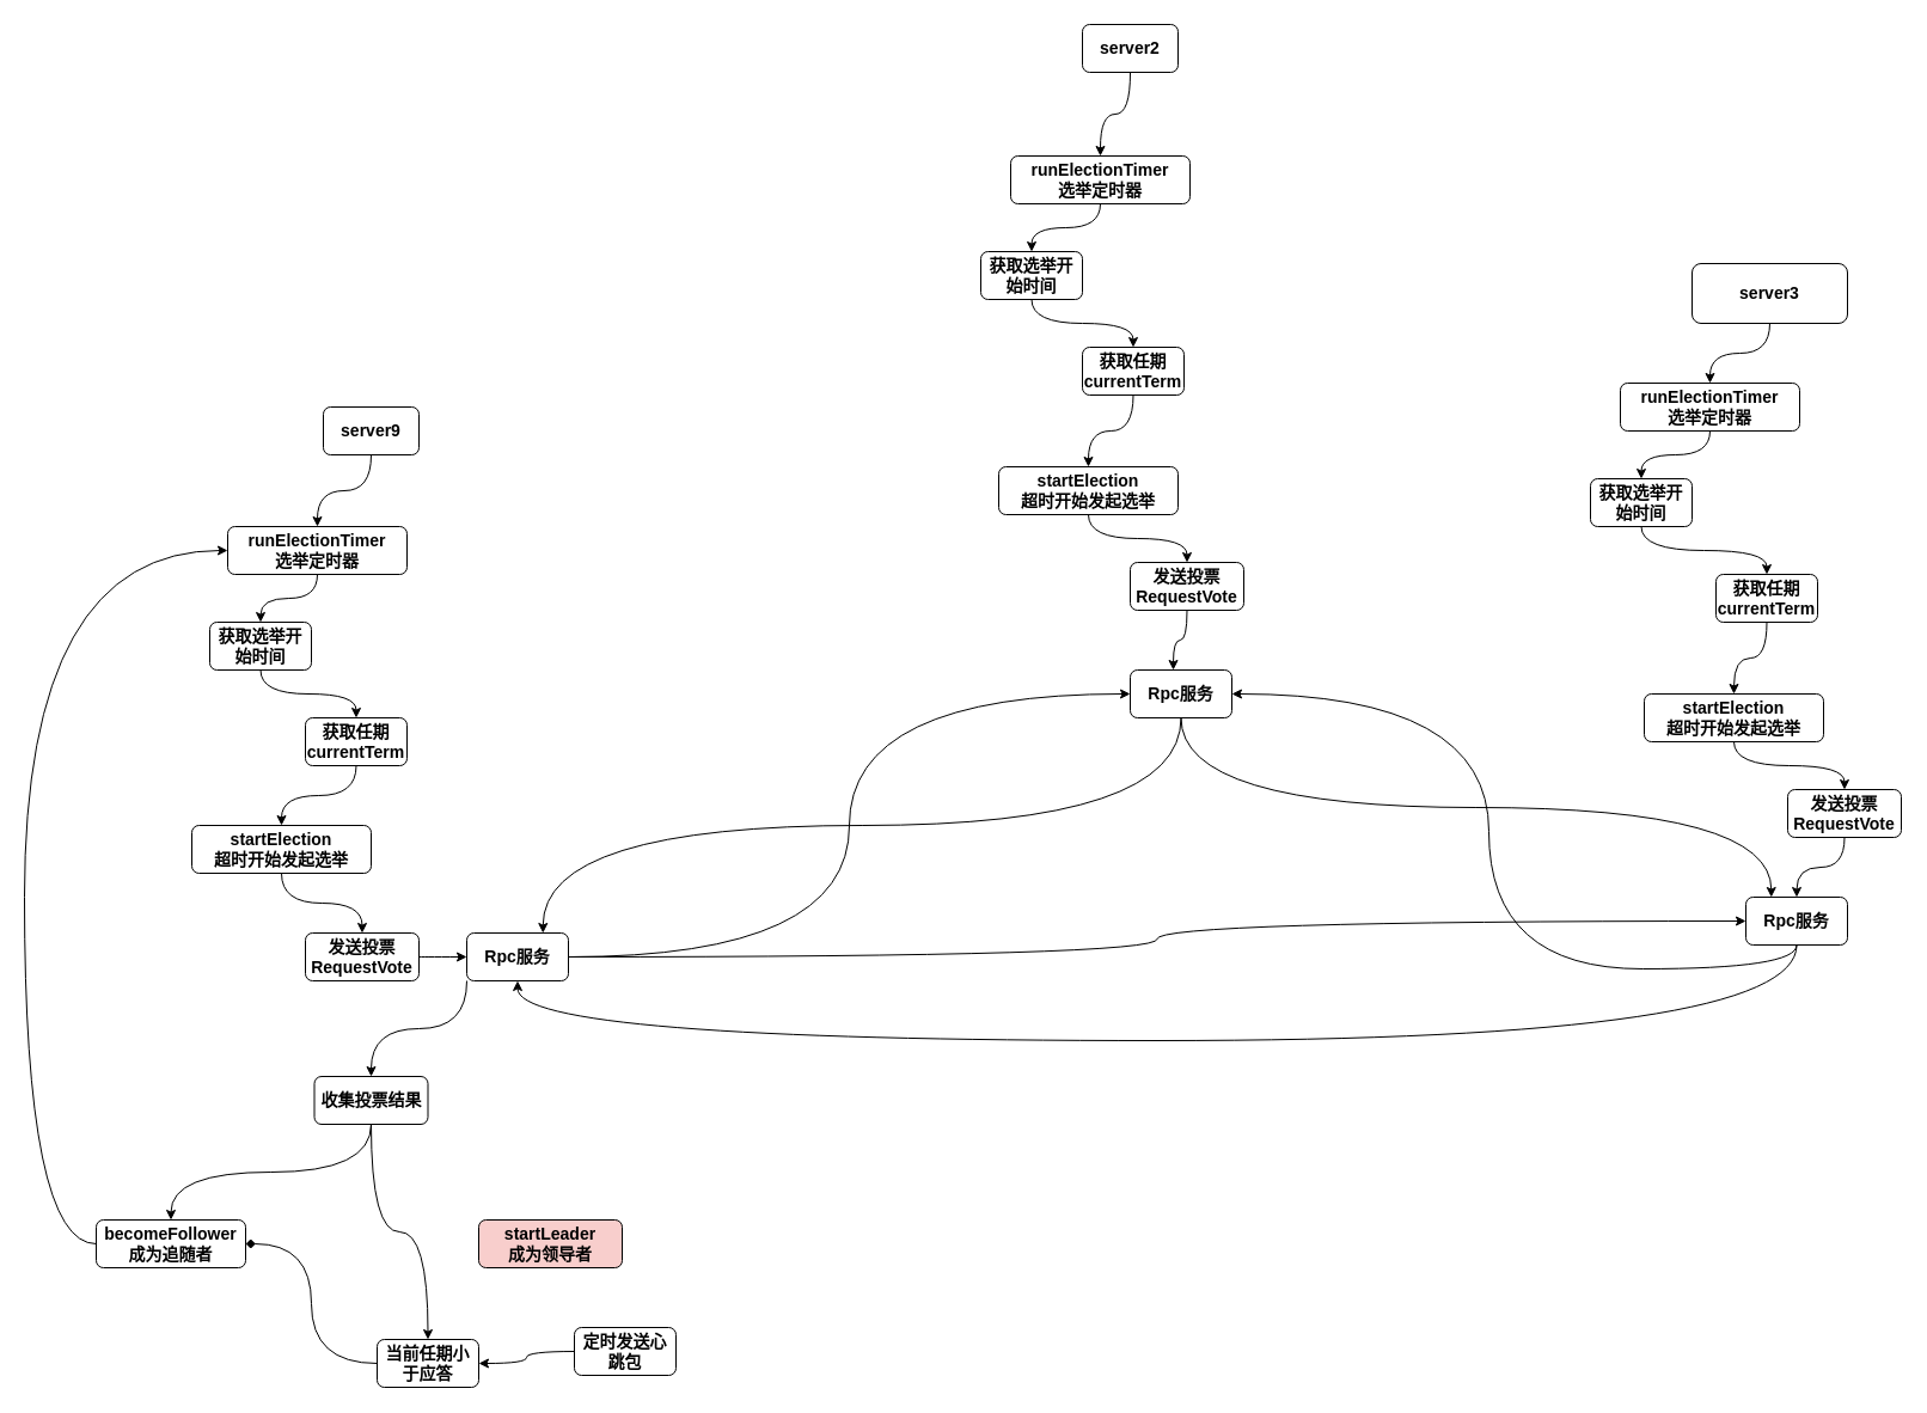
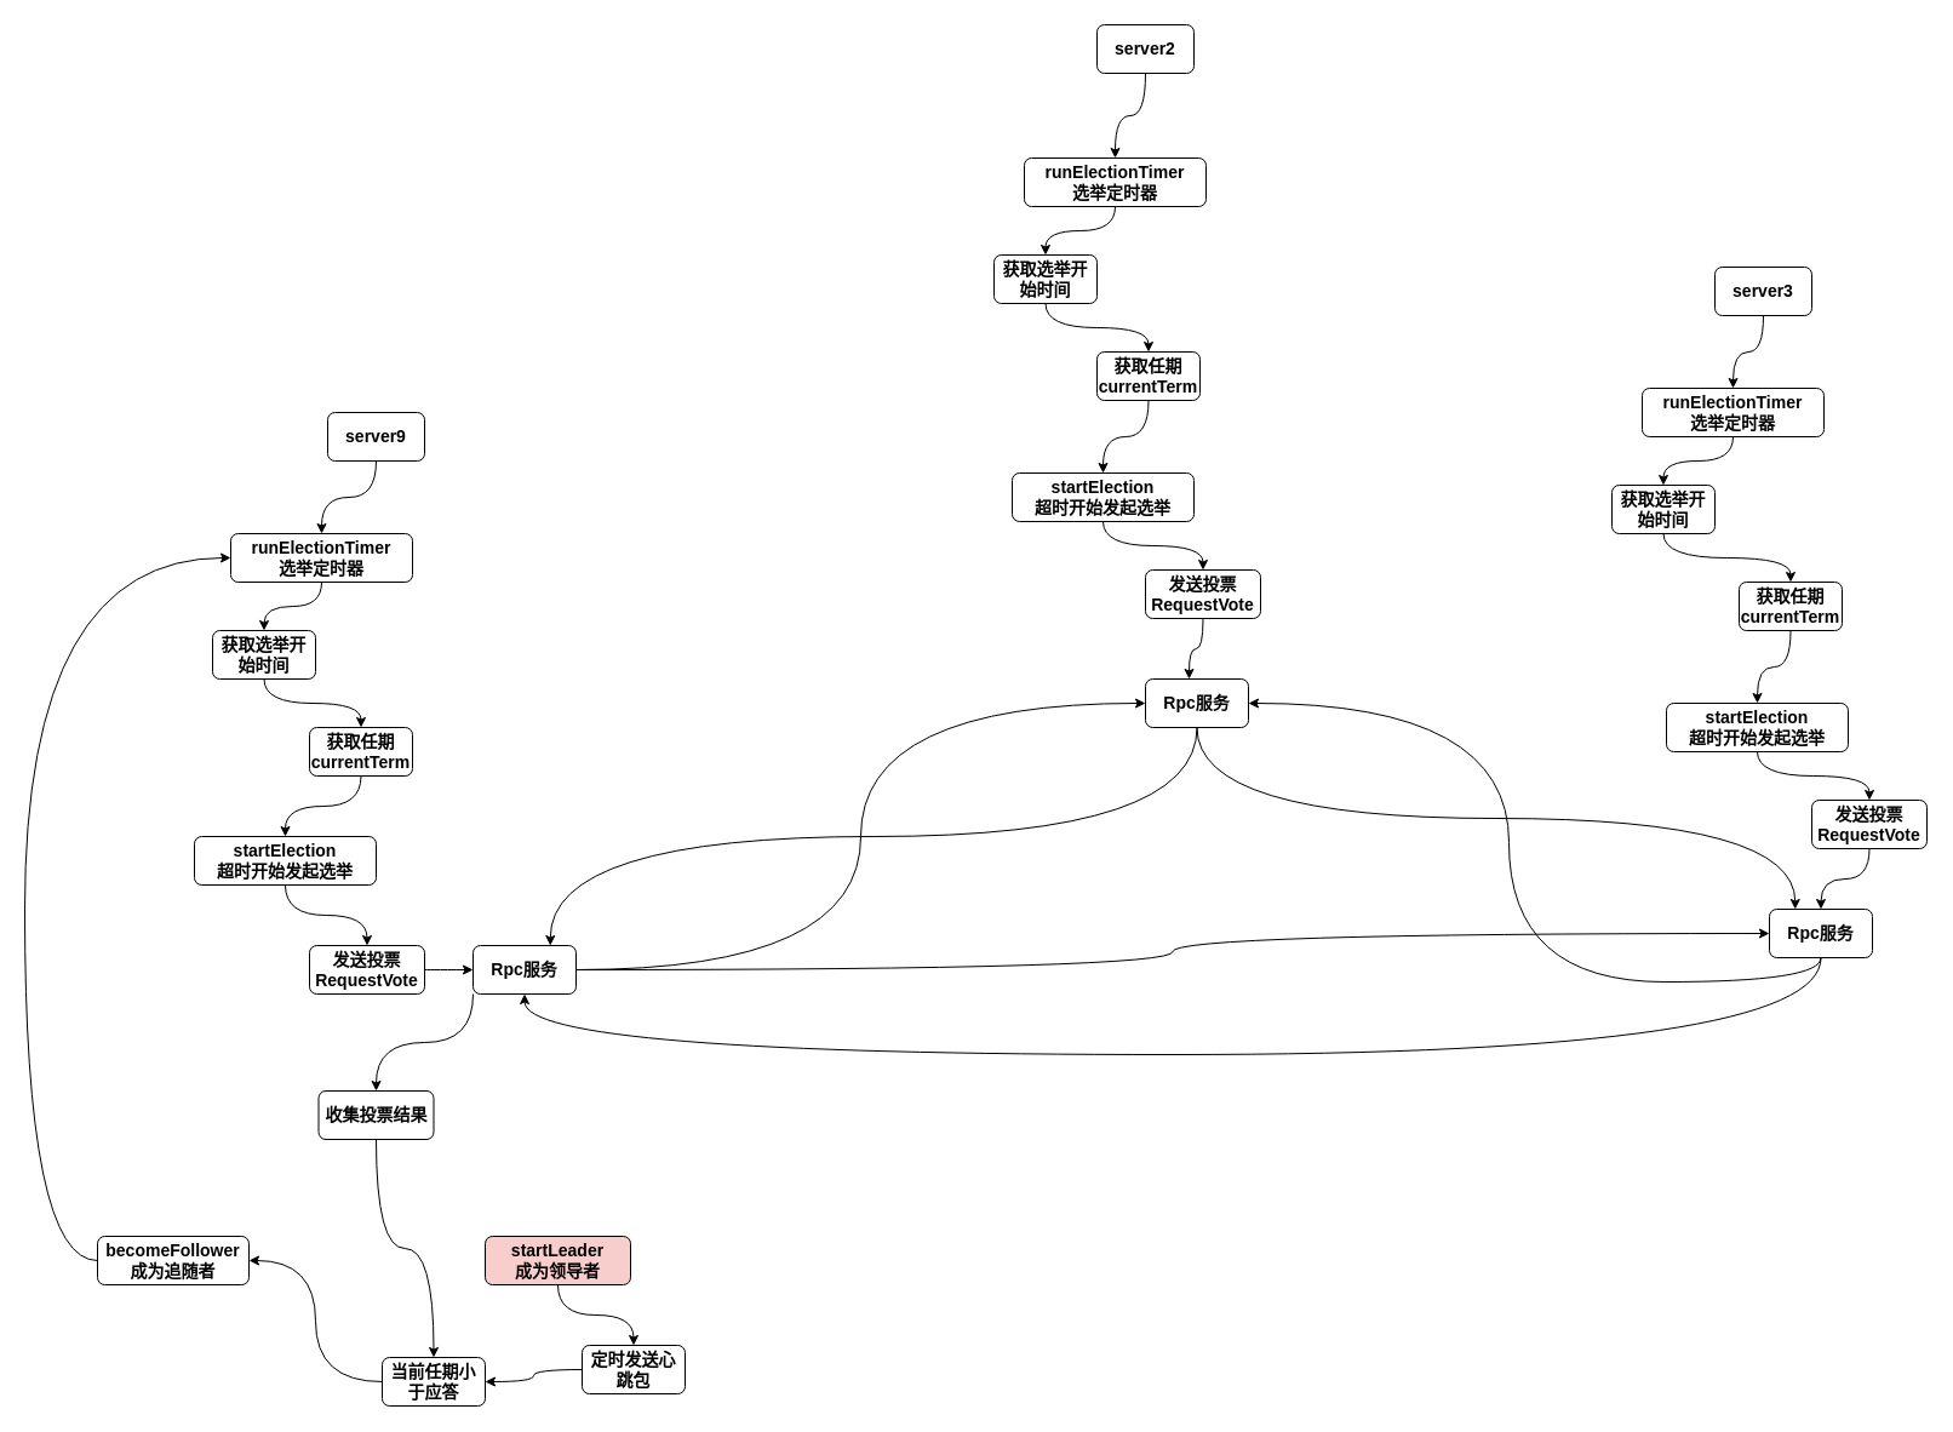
- <mxCell id="7" value="&lt;font style=&quot;font-size: 14px&quot;&gt;&lt;b&gt;server3&lt;/b&gt;&lt;/font&gt;" style="rounded=1;whiteSpace=wrap;html=1;" parent="1" vertex="1"><mxGeometry x="1415" y="220" width="130" height="50" as="geometry" /></mxCell>
+ <mxCell id="7" value="&lt;font style=&quot;font-size: 14px&quot;&gt;&lt;b&gt;server3&lt;/b&gt;&lt;/font&gt;" style="rounded=1;whiteSpace=wrap;html=1;" parent="1" vertex="1"><mxGeometry x="1415" y="220" width="80" height="40" as="geometry" /></mxCell>
- <mxCell id="48" style="edgeStyle=orthogonalEdgeStyle;curved=1;rounded=0;orthogonalLoop=1;jettySize=auto;html=1;exitX=0.5;exitY=1;exitDx=0;exitDy=0;entryX=0.5;entryY=0;entryDx=0;entryDy=0;" parent="1" source="50" target="52" edge="1"><mxGeometry relative="1" as="geometry" /></mxCell>
- <mxCell id="57" style="edgeStyle=orthogonalEdgeStyle;curved=1;rounded=0;orthogonalLoop=1;jettySize=auto;html=1;exitX=0;exitY=0.5;exitDx=0;exitDy=0;entryX=1;entryY=0.5;entryDx=0;entryDy=0;endArrow=diamond;" parent="1" source="58" target="52" edge="1"><mxGeometry relative="1" as="geometry" /></mxCell>
+ <mxCell id="57" style="edgeStyle=orthogonalEdgeStyle;curved=1;rounded=0;orthogonalLoop=1;jettySize=auto;html=1;exitX=0;exitY=0.5;exitDx=0;exitDy=0;entryX=1;entryY=0.5;entryDx=0;entryDy=0;" parent="1" source="58" target="52" edge="1"><mxGeometry relative="1" as="geometry" /></mxCell>
+ <mxCell id="53" style="edgeStyle=orthogonalEdgeStyle;curved=1;rounded=0;orthogonalLoop=1;jettySize=auto;html=1;exitX=0.5;exitY=1;exitDx=0;exitDy=0;" parent="1" source="54" target="56" edge="1"><mxGeometry relative="1" as="geometry" /></mxCell>
